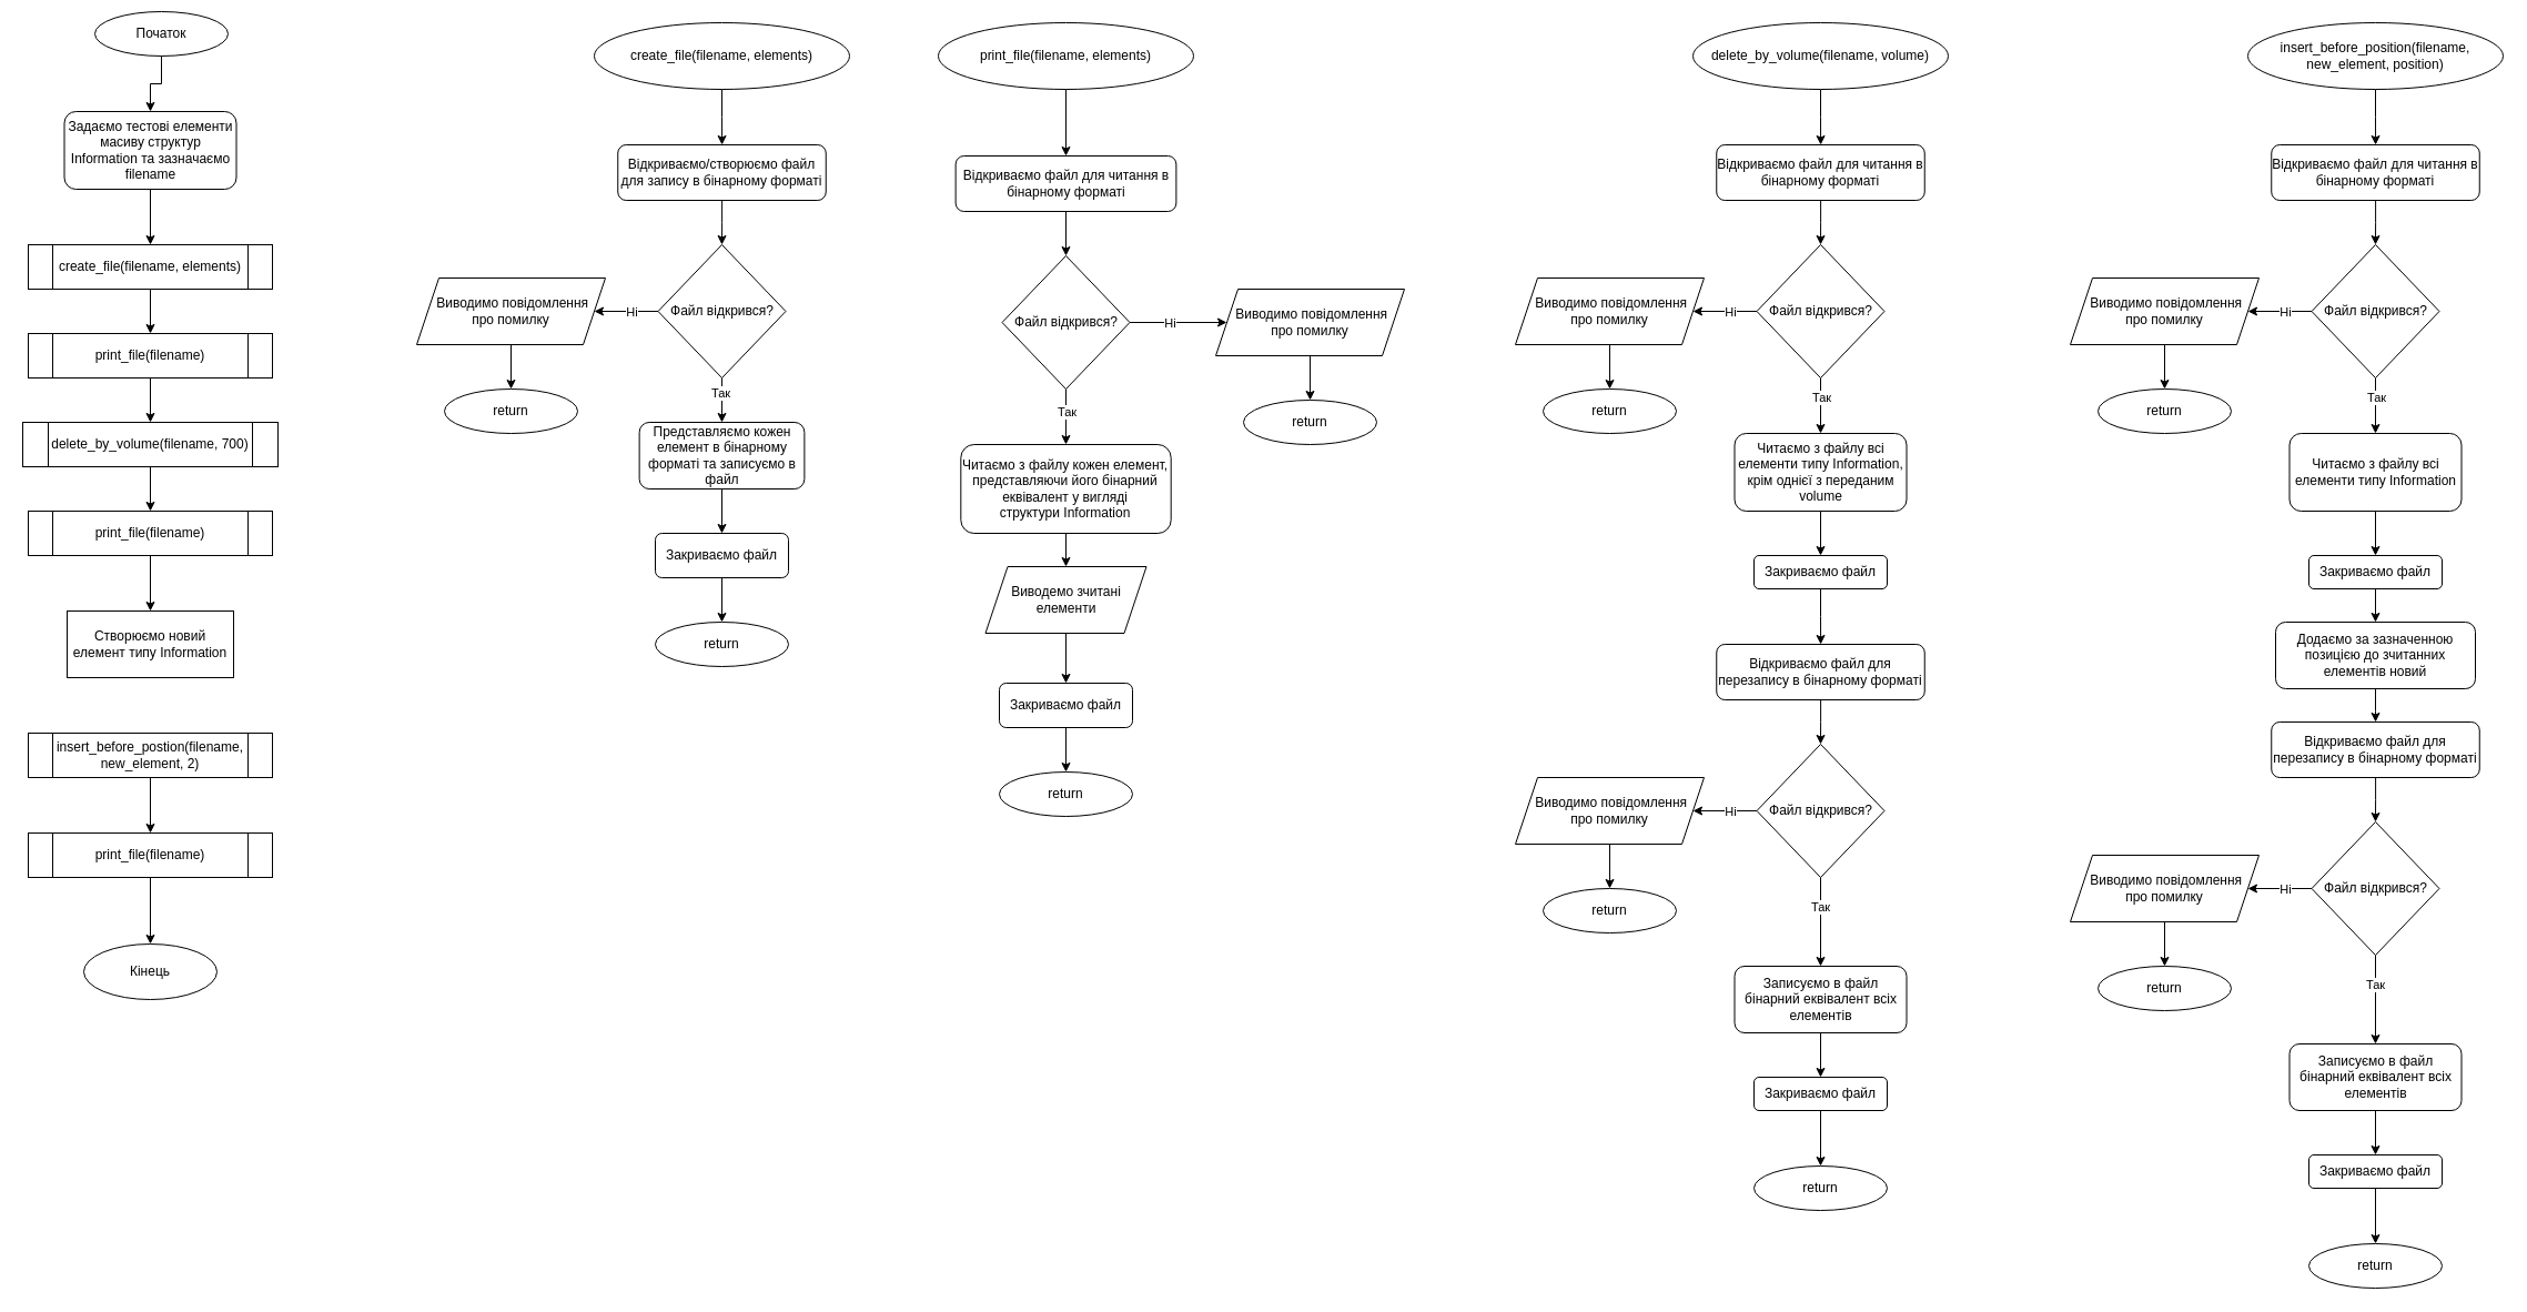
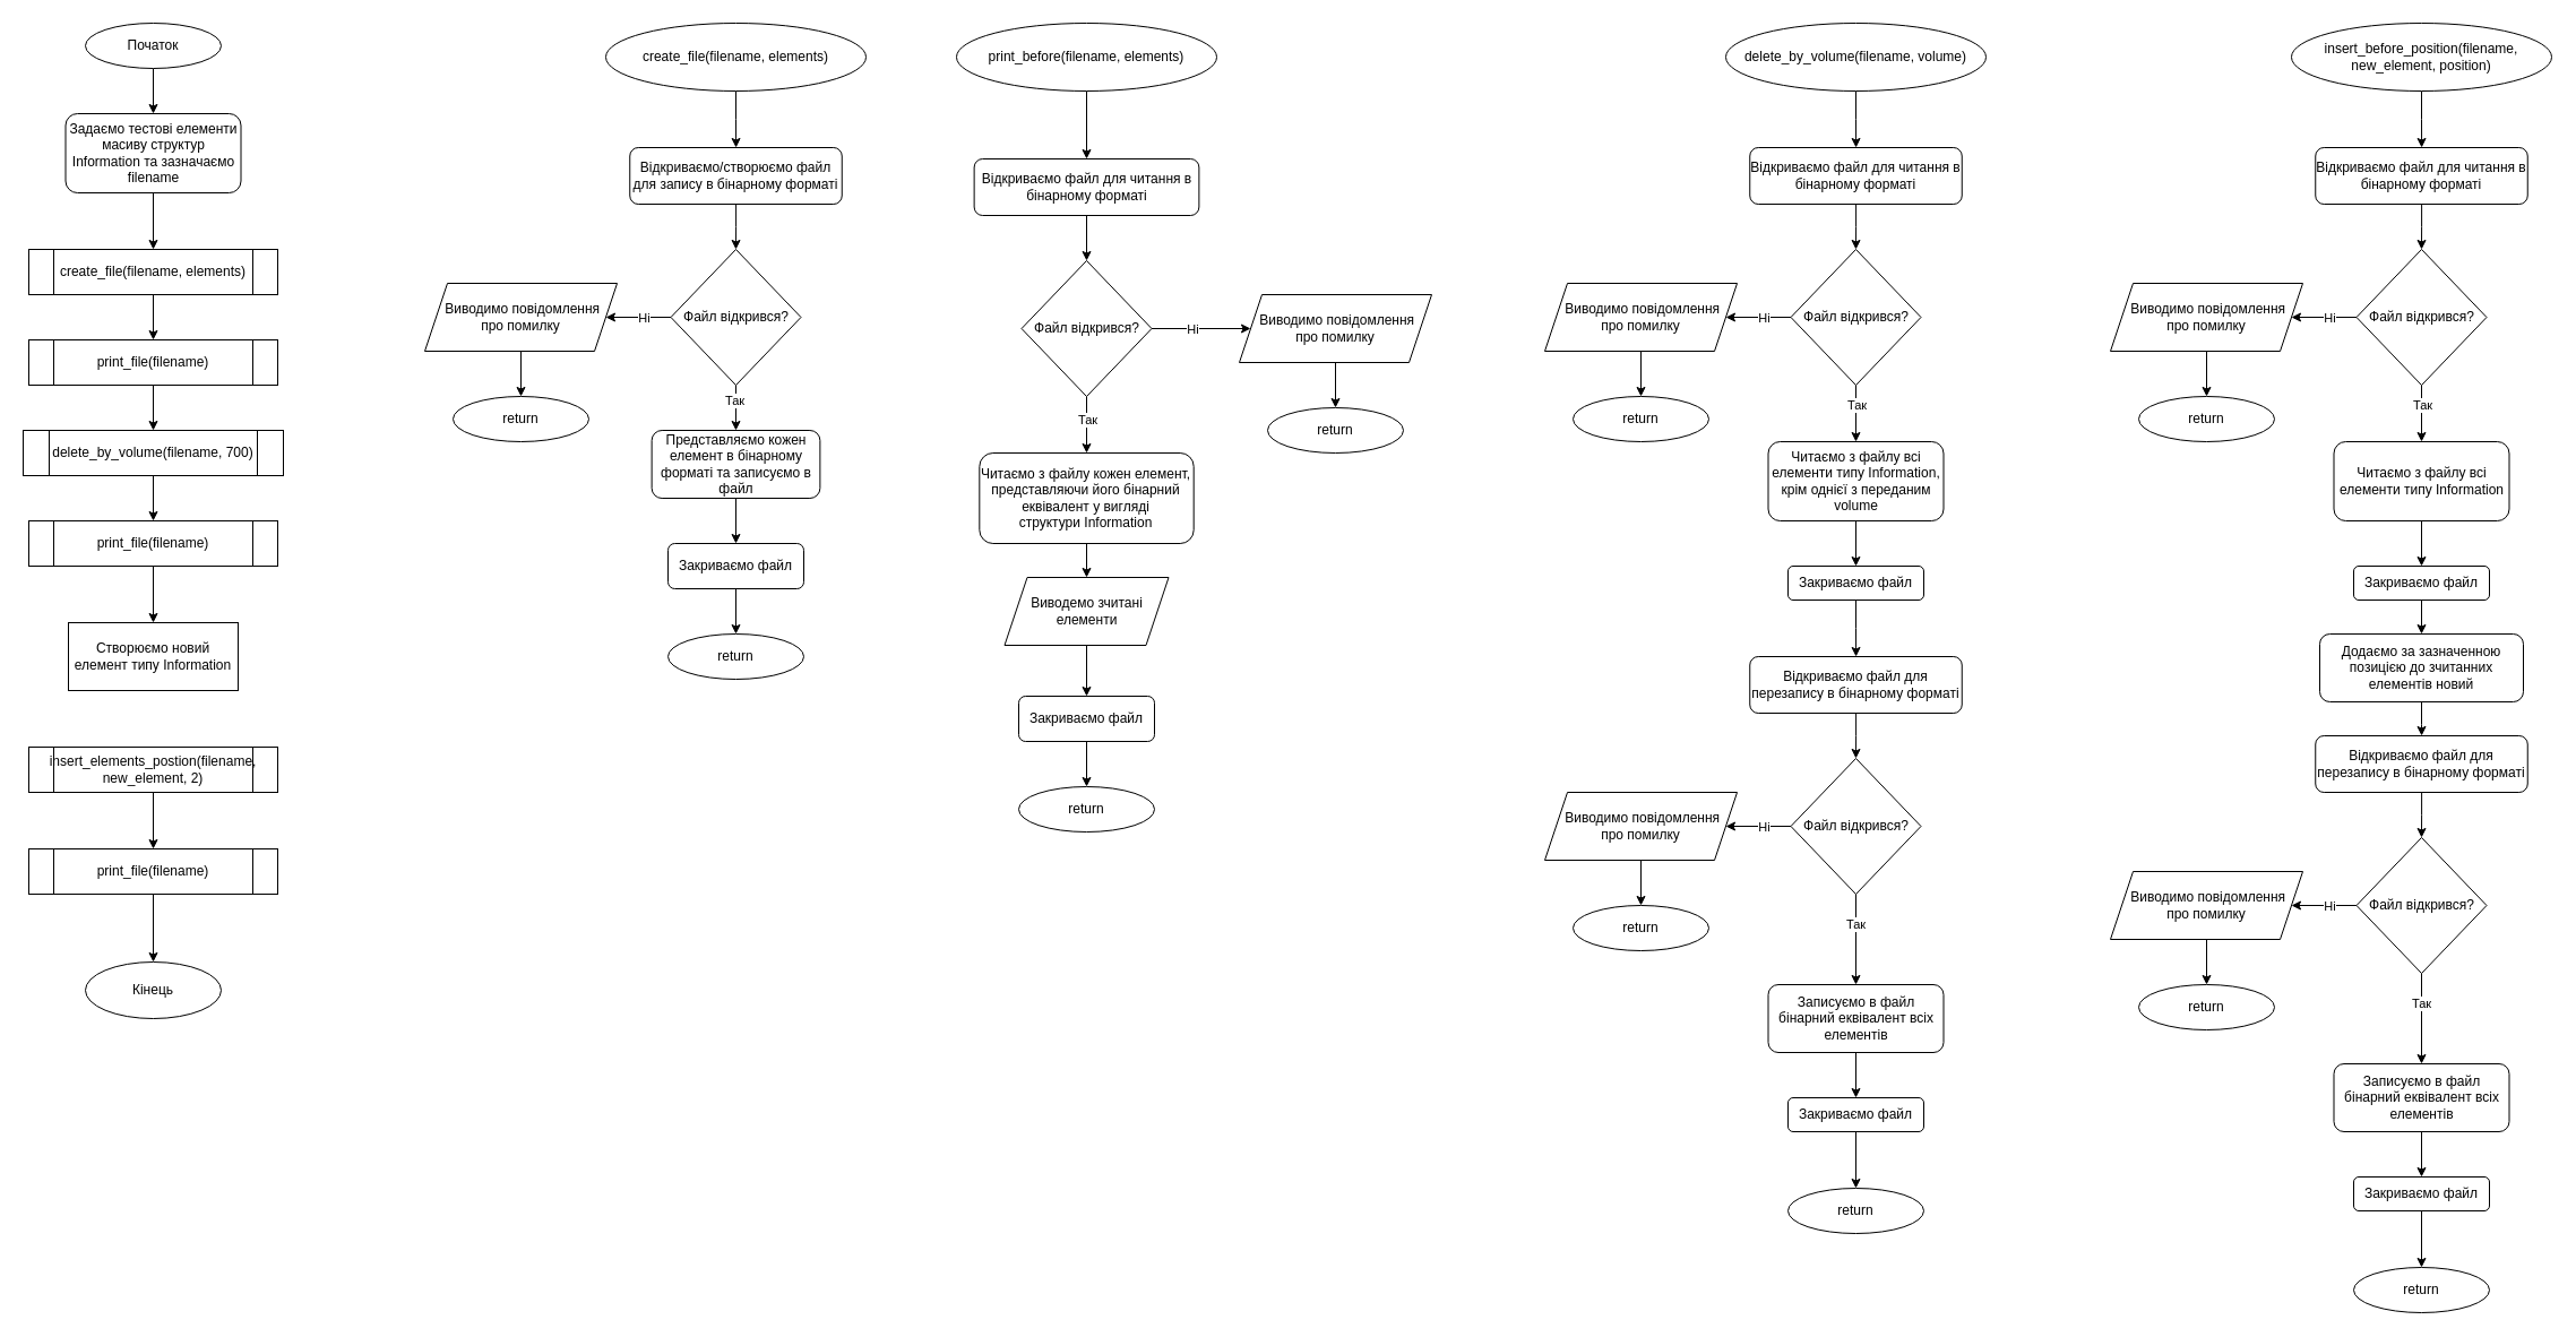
- <mxCell id="101" value="Початок" style="ellipse;whiteSpace=wrap;html=1;" vertex="1" parent="1"><mxGeometry x="85" y="10" width="120" height="40" as="geometry" /></mxCell>
+ <mxCell id="101" value="Початок" style="ellipse;whiteSpace=wrap;html=1;" vertex="1" parent="1"><mxGeometry x="75" y="20" width="120" height="40" as="geometry" /></mxCell>
- <mxCell id="20" value="print_file(filename, elements)" style="ellipse;whiteSpace=wrap;html=1;" vertex="1" parent="1"><mxGeometry x="845" y="20" width="230" height="60" as="geometry" /></mxCell>
+ <mxCell id="20" value="print_before(filename, elements)" style="ellipse;whiteSpace=wrap;html=1;" vertex="1" parent="1"><mxGeometry x="845" y="20" width="230" height="60" as="geometry" /></mxCell>
- <mxCell id="116" value="insert_before_postion(filename, new_element, 2)" style="shape=process;whiteSpace=wrap;html=1;backgroundOutline=1;" vertex="1" parent="1"><mxGeometry x="25" y="660" width="220" height="40" as="geometry" /></mxCell>
+ <mxCell id="116" value="insert_elements_postion(filename, new_element, 2)" style="shape=process;whiteSpace=wrap;html=1;backgroundOutline=1;" vertex="1" parent="1"><mxGeometry x="25" y="660" width="220" height="40" as="geometry" /></mxCell>
